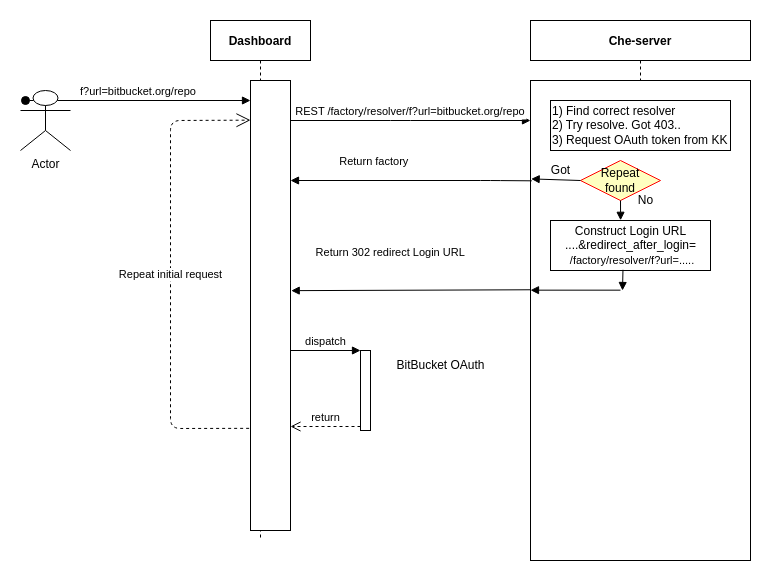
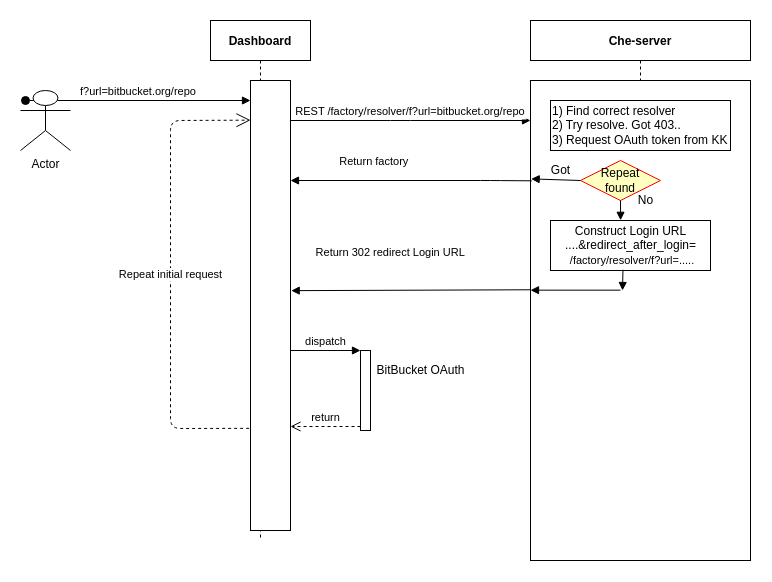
- <mxCell id="22" value="BitBucket OAuth" style="text;html=1;align=center;verticalAlign=middle;resizable=0;points=[];autosize=1;" vertex="1" parent="1"><mxGeometry x="390" y="355" width="100" height="20" as="geometry" /></mxCell>
+ <mxCell id="22" value="BitBucket OAuth" style="text;html=1;align=center;verticalAlign=middle;resizable=0;points=[];autosize=1;" vertex="1" parent="1"><mxGeometry x="370" y="360" width="100" height="20" as="geometry" /></mxCell>
